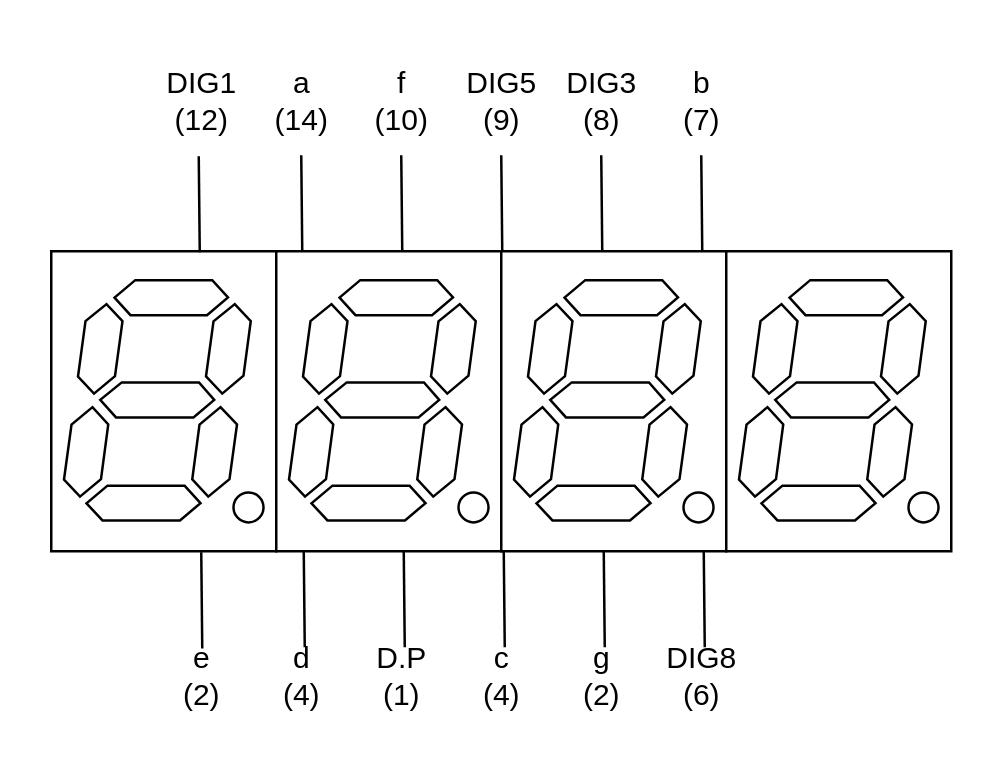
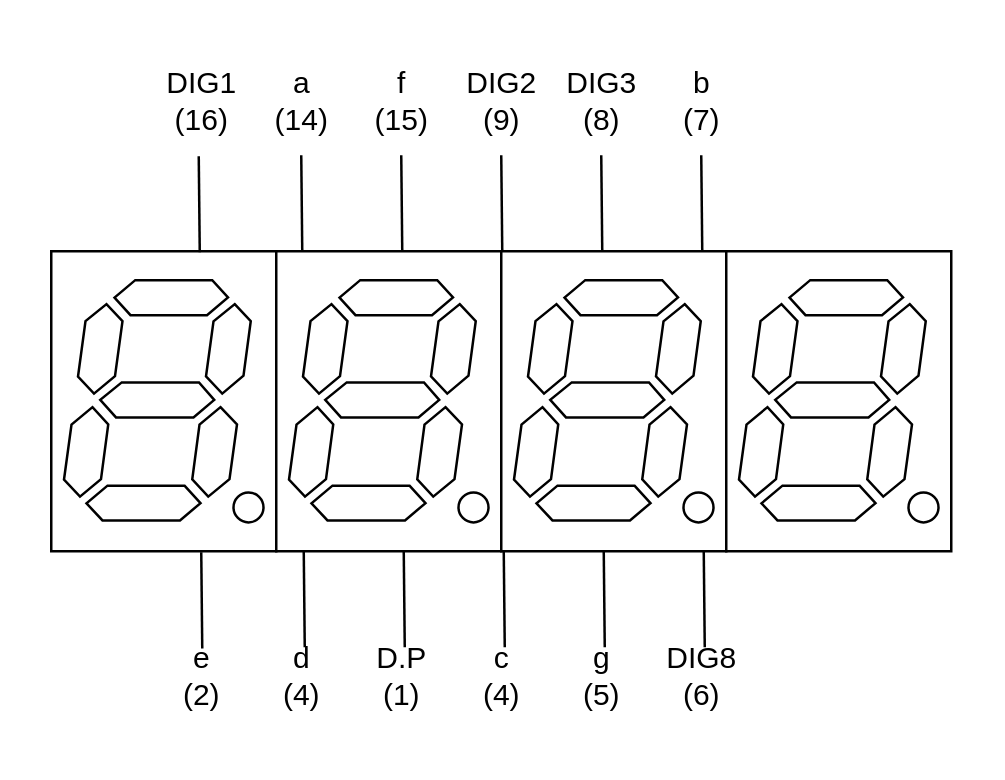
- <mxCell id="28" value="DIG1&lt;br&gt;(12)" style="text;html=1;align=center;verticalAlign=middle;resizable=0;points=[];autosize=1;strokeColor=none;fillColor=none;" vertex="1" parent="1"><mxGeometry x="55" y="20" width="50" height="40" as="geometry" /></mxCell>
+ <mxCell id="28" value="DIG1&lt;br&gt;(16)" style="text;html=1;align=center;verticalAlign=middle;resizable=0;points=[];autosize=1;strokeColor=none;fillColor=none;" vertex="1" parent="1"><mxGeometry x="55" y="20" width="50" height="40" as="geometry" /></mxCell>
- <mxCell id="30" value="f&lt;br&gt;(10)" style="text;html=1;align=center;verticalAlign=middle;resizable=0;points=[];autosize=1;strokeColor=none;fillColor=none;" vertex="1" parent="1"><mxGeometry x="140" y="20" width="40" height="40" as="geometry" /></mxCell>
+ <mxCell id="30" value="f&lt;br&gt;(15)" style="text;html=1;align=center;verticalAlign=middle;resizable=0;points=[];autosize=1;strokeColor=none;fillColor=none;" vertex="1" parent="1"><mxGeometry x="140" y="20" width="40" height="40" as="geometry" /></mxCell>
- <mxCell id="31" value="DIG5&lt;br&gt;(9)" style="text;html=1;align=center;verticalAlign=middle;resizable=0;points=[];autosize=1;strokeColor=none;fillColor=none;" vertex="1" parent="1"><mxGeometry x="175" y="20" width="50" height="40" as="geometry" /></mxCell>
+ <mxCell id="31" value="DIG2&lt;br&gt;(9)" style="text;html=1;align=center;verticalAlign=middle;resizable=0;points=[];autosize=1;strokeColor=none;fillColor=none;" vertex="1" parent="1"><mxGeometry x="175" y="20" width="50" height="40" as="geometry" /></mxCell>
- <mxCell id="26" value="g&lt;br&gt;(2)" style="text;html=1;align=center;verticalAlign=middle;resizable=0;points=[];autosize=1;strokeColor=none;fillColor=none;" vertex="1" parent="1"><mxGeometry x="220" y="250" width="40" height="40" as="geometry" /></mxCell>
+ <mxCell id="26" value="g&lt;br&gt;(5)" style="text;html=1;align=center;verticalAlign=middle;resizable=0;points=[];autosize=1;strokeColor=none;fillColor=none;" vertex="1" parent="1"><mxGeometry x="220" y="250" width="40" height="40" as="geometry" /></mxCell>
